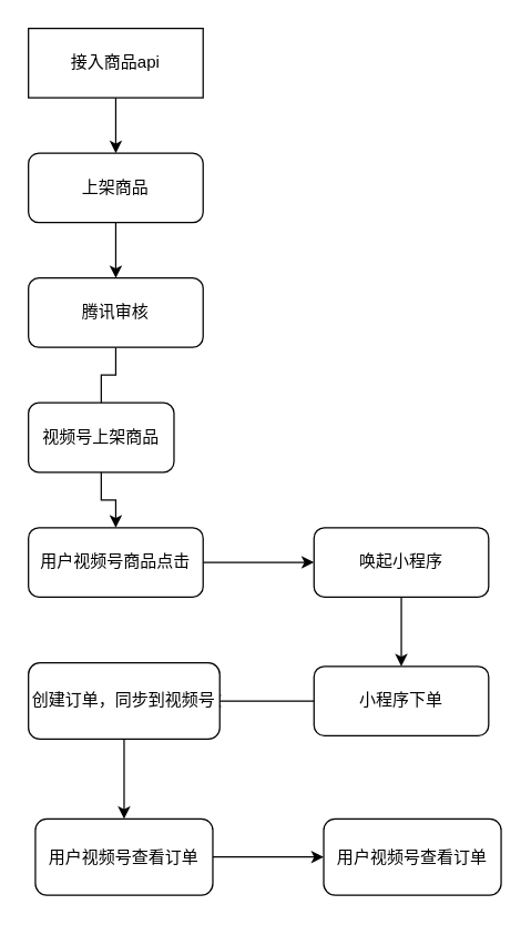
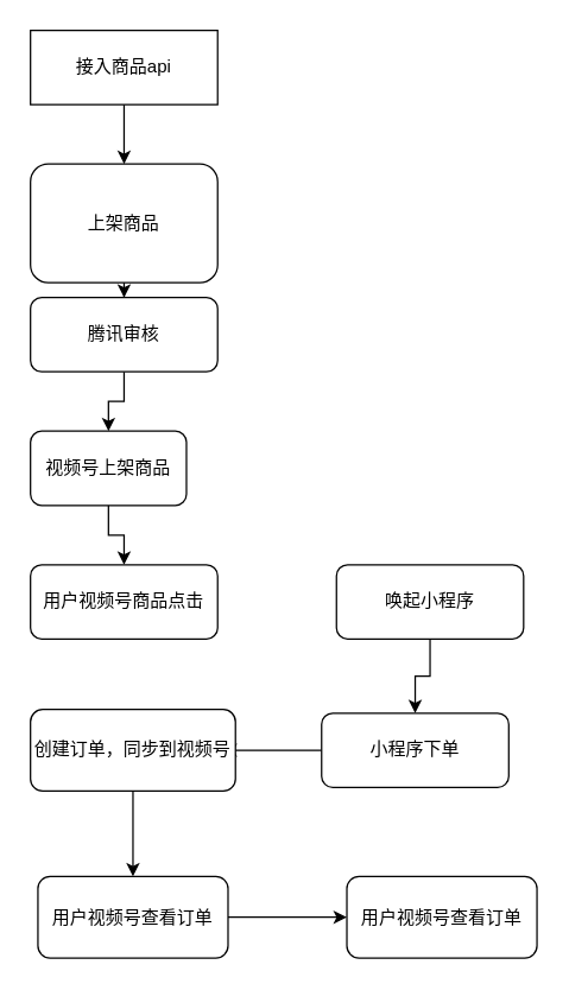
- <mxCell id="5" value="上架商品" style="rounded=1;whiteSpace=wrap;html=1;" vertex="1" parent="1"><mxGeometry x="20" y="110" width="126" height="50" as="geometry" /></mxCell>
+ <mxCell id="5" value="上架商品" style="rounded=1;whiteSpace=wrap;html=1;" vertex="1" parent="1"><mxGeometry x="20" y="110" width="126" height="80" as="geometry" /></mxCell>
- <mxCell id="6" value="" style="edgeStyle=orthogonalEdgeStyle;rounded=0;orthogonalLoop=1;jettySize=auto;html=1;endArrow=none;" edge="1" parent="1" source="7" target="9"><mxGeometry relative="1" as="geometry" /></mxCell>
+ <mxCell id="6" value="" style="edgeStyle=orthogonalEdgeStyle;rounded=0;orthogonalLoop=1;jettySize=auto;html=1;" edge="1" parent="1" source="7" target="9"><mxGeometry relative="1" as="geometry" /></mxCell>
- <mxCell id="10" value="" style="edgeStyle=orthogonalEdgeStyle;rounded=0;orthogonalLoop=1;jettySize=auto;html=1;" edge="1" parent="1" source="11" target="13"><mxGeometry relative="1" as="geometry" /></mxCell>
- <mxCell id="15" value="小程序下单" style="rounded=1;whiteSpace=wrap;html=1;" vertex="1" parent="1"><mxGeometry x="226" y="480" width="126" height="50" as="geometry" /></mxCell>
+ <mxCell id="15" value="小程序下单" style="rounded=1;whiteSpace=wrap;html=1;" vertex="1" parent="1"><mxGeometry x="216" y="480" width="126" height="50" as="geometry" /></mxCell>
